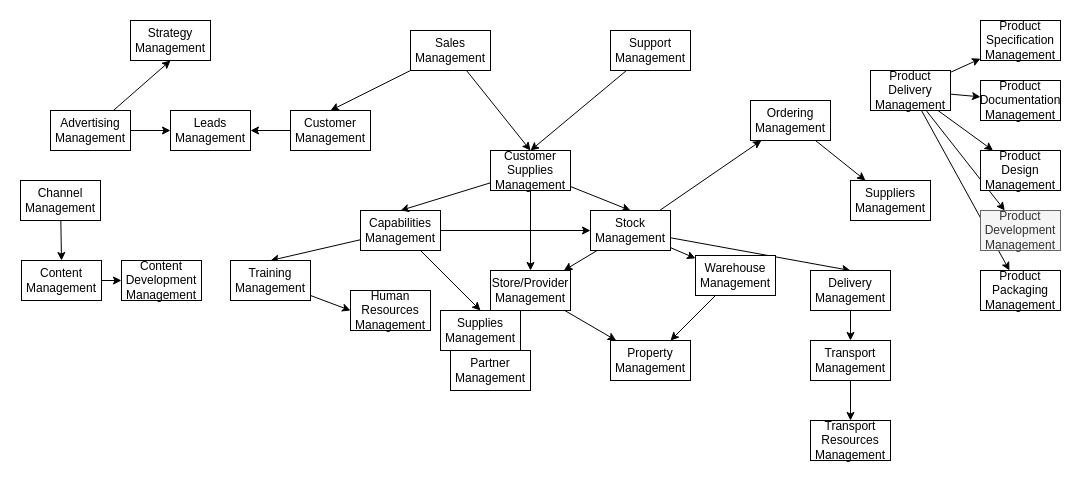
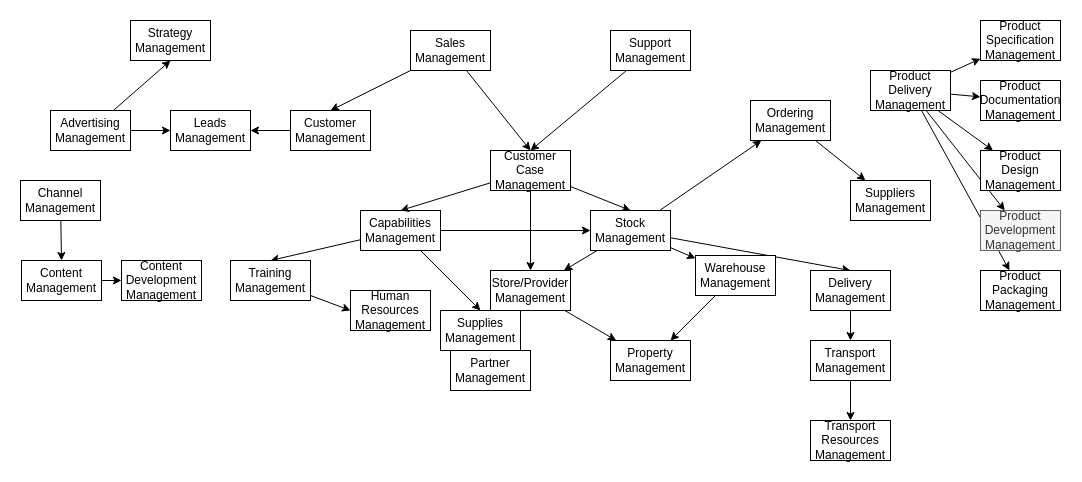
- <mxCell id="15" value="Customer Supplies Management" style="rounded=0;whiteSpace=wrap;html=1;" vertex="1" parent="1"><mxGeometry x="490" width="80" height="40" as="geometry" y="150" /></mxCell>
+ <mxCell id="15" value="Customer Case Management" style="rounded=0;whiteSpace=wrap;html=1;" vertex="1" parent="1"><mxGeometry x="490" width="80" height="40" as="geometry" y="150" /></mxCell>
